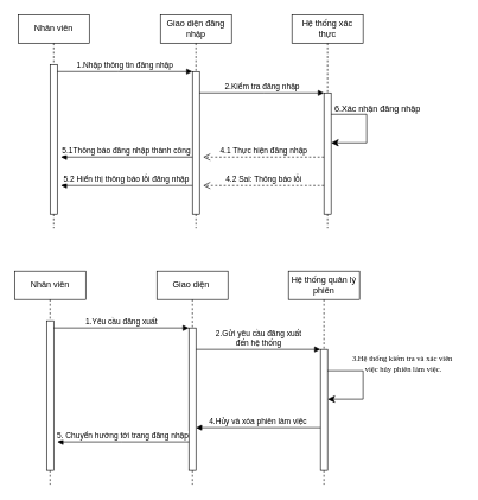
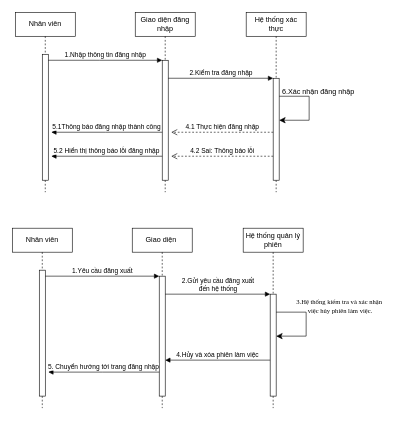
- <mxCell id="26" value="&lt;span style=&quot;font-family: &amp;quot;Times New Roman&amp;quot;, serif;&quot;&gt;&lt;font style=&quot;font-size: 11px;&quot;&gt;3.Hệ thống kiểm tra và xác viên&lt;/font&gt;&lt;/span&gt;&lt;div&gt;&lt;span style=&quot;font-family: &amp;quot;Times New Roman&amp;quot;, serif;&quot;&gt;&lt;font style=&quot;font-size: 11px;&quot;&gt;&amp;nbsp;việc hủy phiên làm việc.&lt;/font&gt;&lt;/span&gt;&lt;/div&gt;" style="text;html=1;align=center;verticalAlign=middle;resizable=0;points=[];autosize=1;strokeColor=none;fillColor=none;" vertex="1" parent="1"><mxGeometry x="480" y="490" width="170" height="40" as="geometry" /></mxCell>
+ <mxCell id="26" value="&lt;span style=&quot;font-family: &amp;quot;Times New Roman&amp;quot;, serif;&quot;&gt;&lt;font style=&quot;font-size: 11px;&quot;&gt;3.Hệ thống kiểm tra và xác nhận&lt;/font&gt;&lt;/span&gt;&lt;div&gt;&lt;span style=&quot;font-family: &amp;quot;Times New Roman&amp;quot;, serif;&quot;&gt;&lt;font style=&quot;font-size: 11px;&quot;&gt;&amp;nbsp;việc hủy phiên làm việc.&lt;/font&gt;&lt;/span&gt;&lt;/div&gt;" style="text;html=1;align=center;verticalAlign=middle;resizable=0;points=[];autosize=1;strokeColor=none;fillColor=none;" vertex="1" parent="1"><mxGeometry x="480" y="490" width="170" height="40" as="geometry" /></mxCell>
